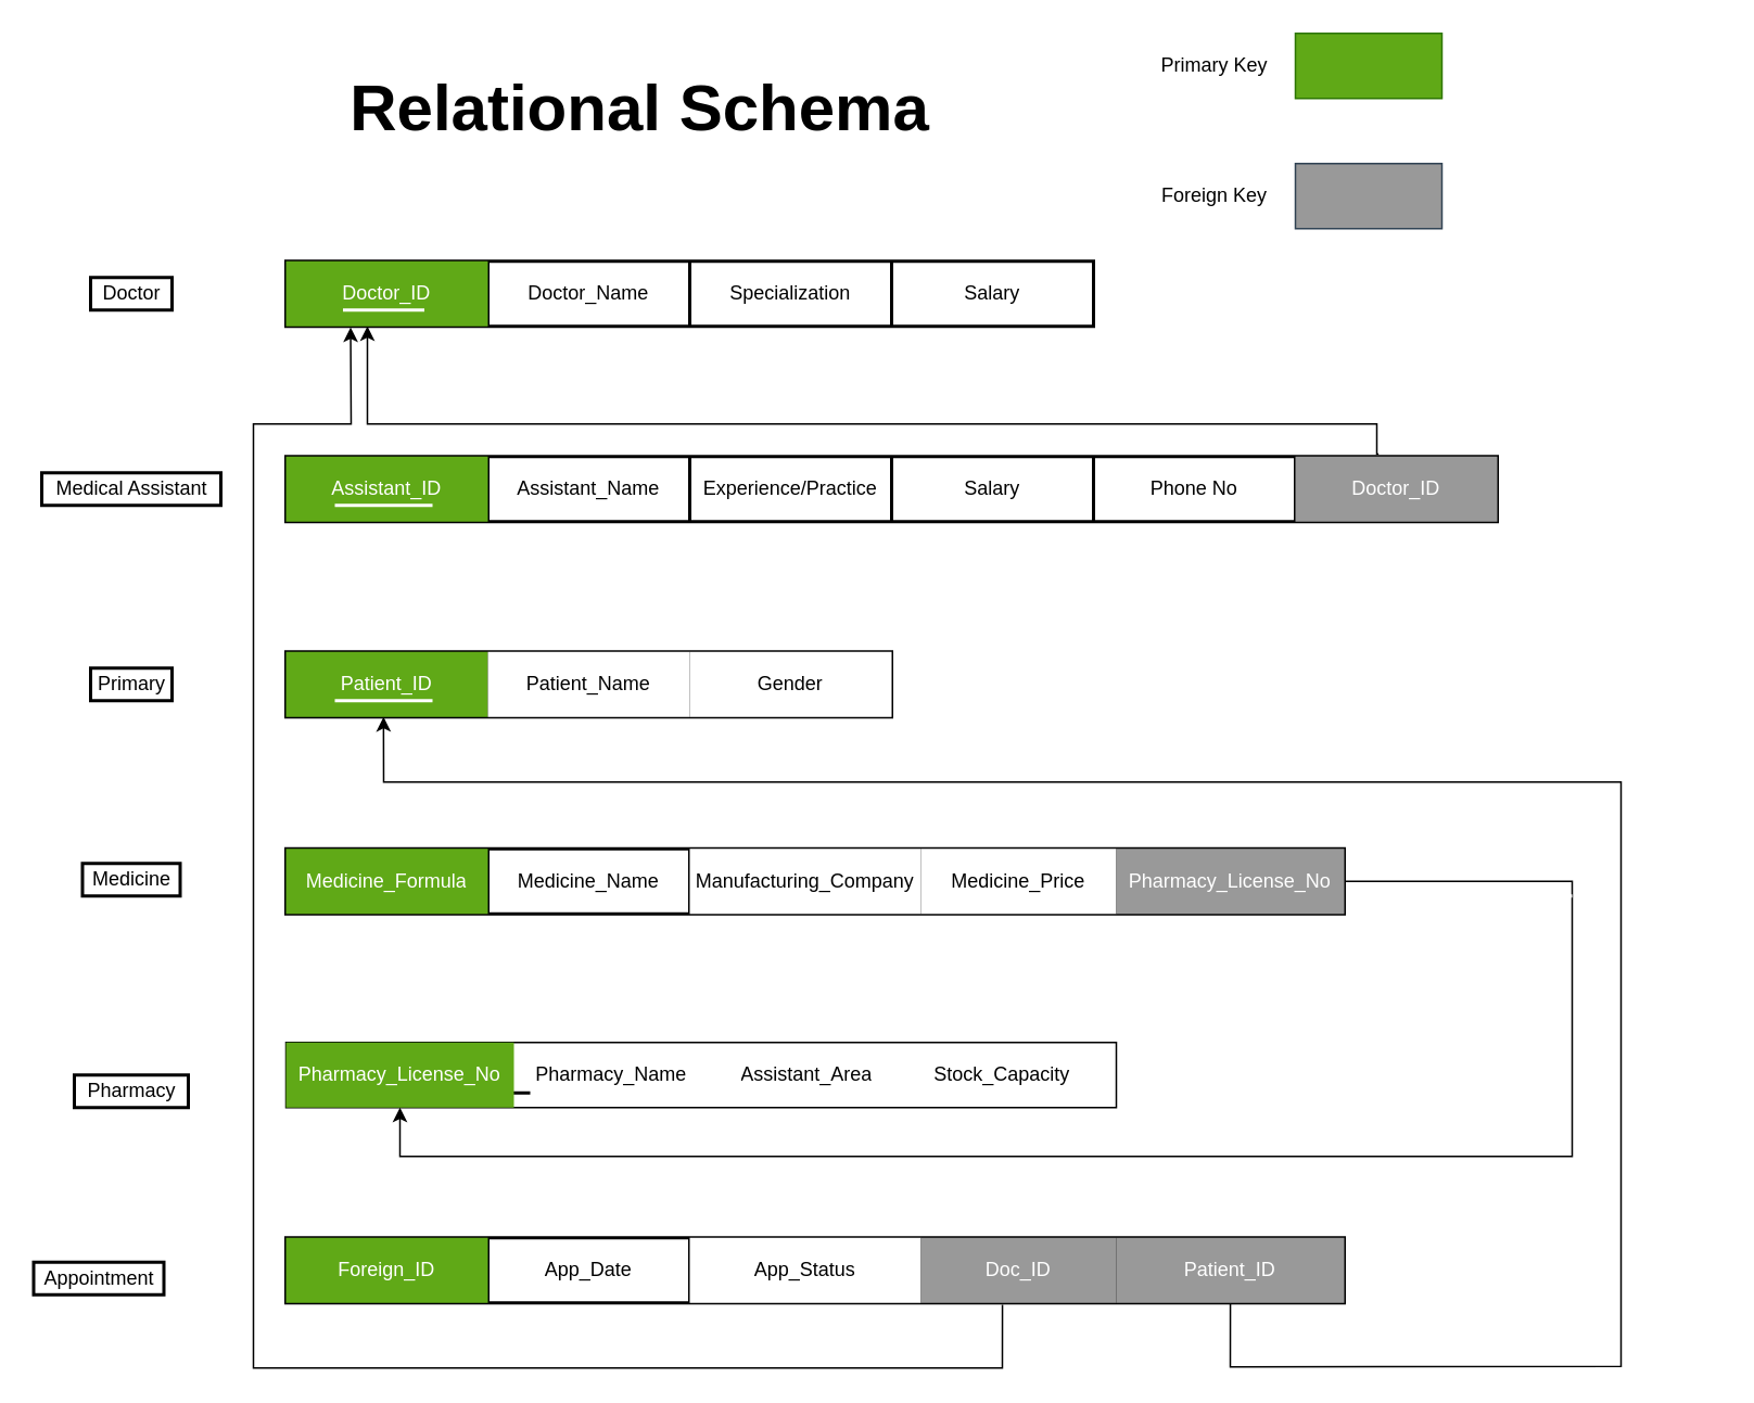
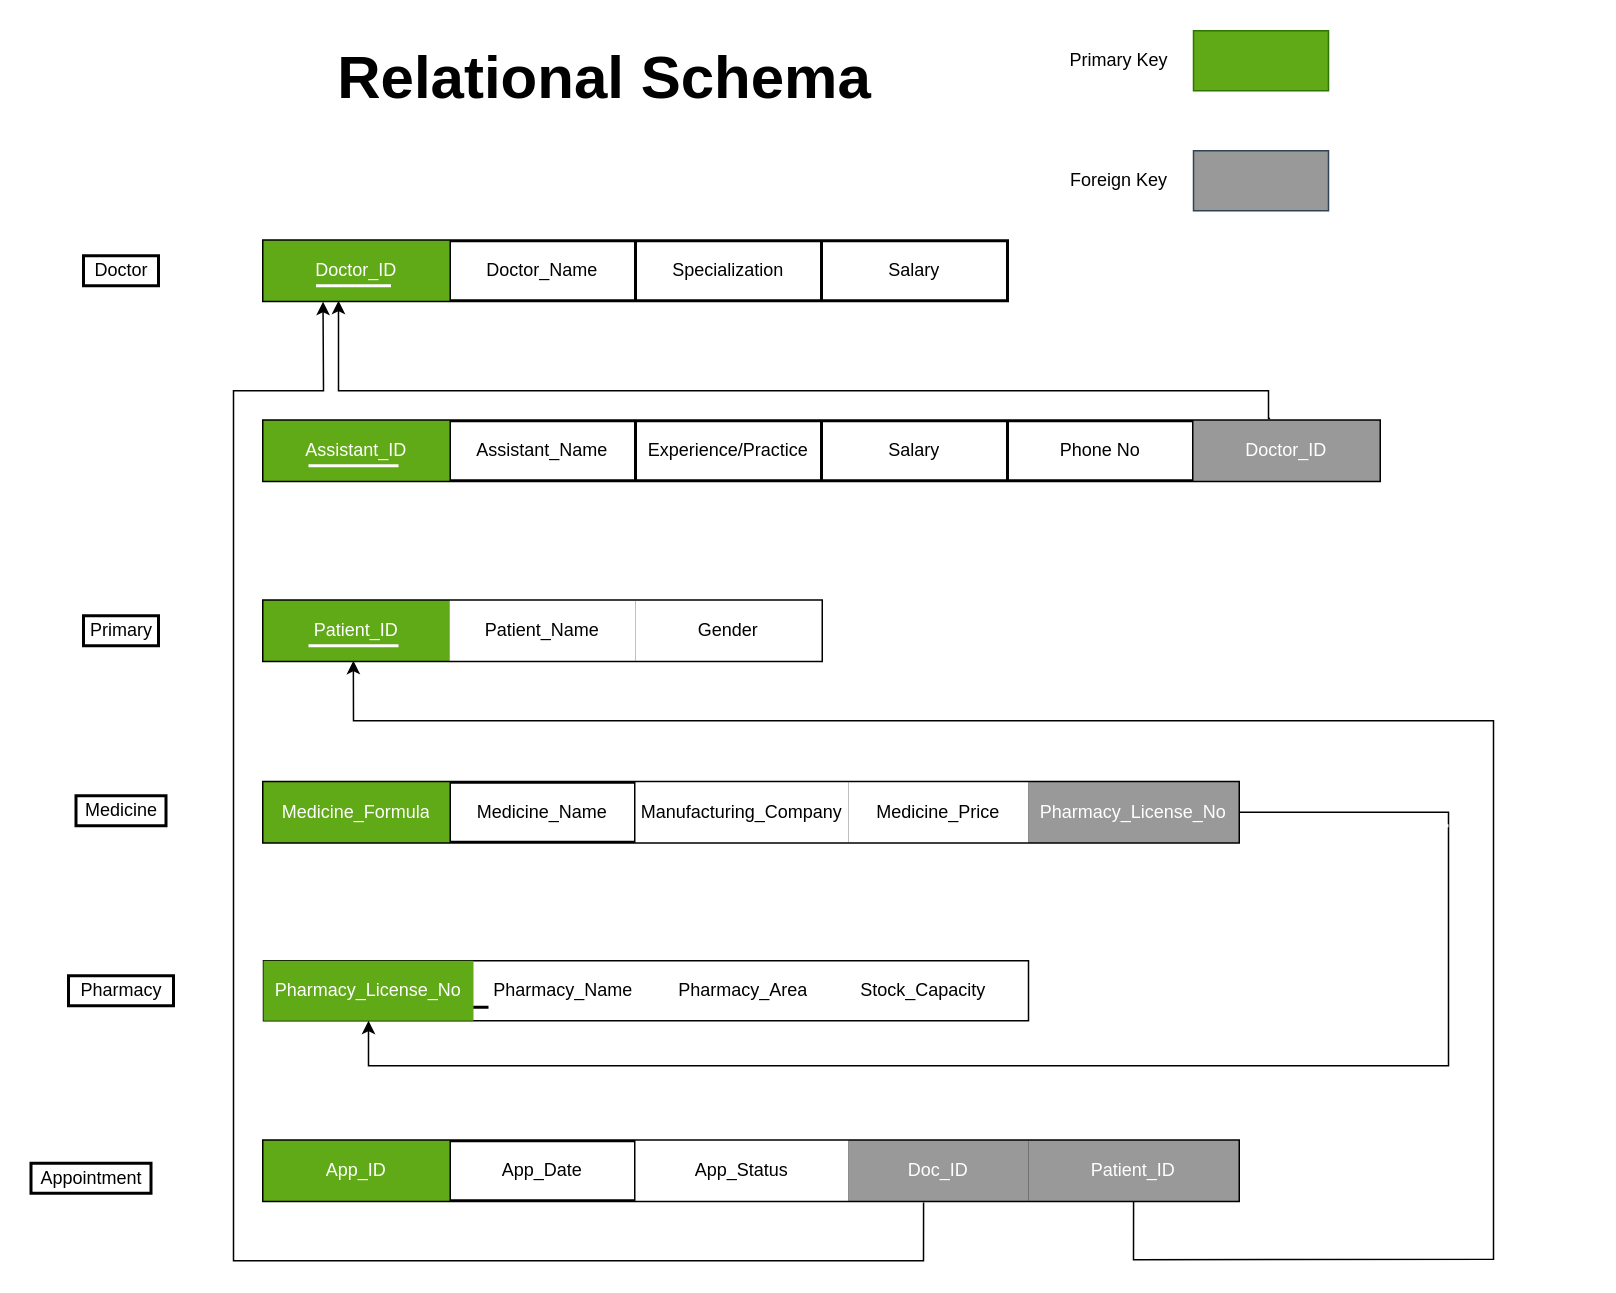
- <mxCell id="67" value="&lt;font style=&quot;font-size: 40px;&quot;&gt;&lt;b&gt;Relational Schema&lt;/b&gt;&lt;/font&gt;" style="text;html=1;align=center;verticalAlign=middle;resizable=0;points=[];autosize=1;strokeColor=none;fillColor=none;" vertex="1" parent="1"><mxGeometry x="207" y="50" width="370" height="30" as="geometry" /></mxCell>
+ <mxCell id="67" value="&lt;font style=&quot;font-size: 40px;&quot;&gt;&lt;b&gt;Relational Schema&lt;/b&gt;&lt;/font&gt;" style="text;html=1;align=center;verticalAlign=middle;resizable=0;points=[];autosize=1;strokeColor=none;fillColor=none;" vertex="1" parent="1"><mxGeometry x="217" y="35" width="370" height="30" as="geometry" /></mxCell>
- <mxCell id="22" value="Medical Assistant" style="text;html=1;align=center;verticalAlign=middle;resizable=0;points=[];autosize=1;strokeColor=#000000;fillColor=none;strokeWidth=2;" parent="1" vertex="1"><mxGeometry x="25" y="290" width="110" height="20" as="geometry" /></mxCell>
- <mxCell id="55" value="Assistant_Area" style="shape=partialRectangle;html=1;whiteSpace=wrap;connectable=0;overflow=hidden;fillColor=none;top=0;left=0;bottom=0;right=0;pointerEvents=1;strokeColor=#000000;strokeWidth=2;" parent="52" vertex="1"><mxGeometry x="260" width="120" height="40" as="geometry"><mxRectangle width="120" height="40" as="alternateBounds" /></mxGeometry></mxCell>
+ <mxCell id="55" value="Pharmacy_Area" style="shape=partialRectangle;html=1;whiteSpace=wrap;connectable=0;overflow=hidden;fillColor=none;top=0;left=0;bottom=0;right=0;pointerEvents=1;strokeColor=#000000;strokeWidth=2;" parent="52" vertex="1"><mxGeometry x="260" width="120" height="40" as="geometry"><mxRectangle width="120" height="40" as="alternateBounds" /></mxGeometry></mxCell>
- <mxCell id="24" value="Pharmacy" style="text;html=1;align=center;verticalAlign=middle;resizable=0;points=[];autosize=1;strokeColor=#000000;fillColor=none;strokeWidth=2;" parent="1" vertex="1"><mxGeometry x="45" y="660" width="70" height="20" as="geometry" /></mxCell>
+ <mxCell id="24" value="Pharmacy" style="text;html=1;align=center;verticalAlign=middle;resizable=0;points=[];autosize=1;strokeColor=#000000;fillColor=none;strokeWidth=2;" parent="1" vertex="1"><mxGeometry x="45" y="650" width="70" height="20" as="geometry" /></mxCell>
- <mxCell id="59" value="Foreign_ID" style="shape=partialRectangle;html=1;whiteSpace=wrap;connectable=0;overflow=hidden;fillColor=#60a917;top=0;left=0;bottom=0;right=0;pointerEvents=1;fontColor=#ffffff;strokeColor=#000000;strokeWidth=2;" parent="58" vertex="1"><mxGeometry width="124" height="40" as="geometry"><mxRectangle width="124" height="40" as="alternateBounds" /></mxGeometry></mxCell>
+ <mxCell id="59" value="App_ID" style="shape=partialRectangle;html=1;whiteSpace=wrap;connectable=0;overflow=hidden;fillColor=#60a917;top=0;left=0;bottom=0;right=0;pointerEvents=1;fontColor=#ffffff;strokeColor=#000000;strokeWidth=2;" parent="58" vertex="1"><mxGeometry width="124" height="40" as="geometry"><mxRectangle width="124" height="40" as="alternateBounds" /></mxGeometry></mxCell>
